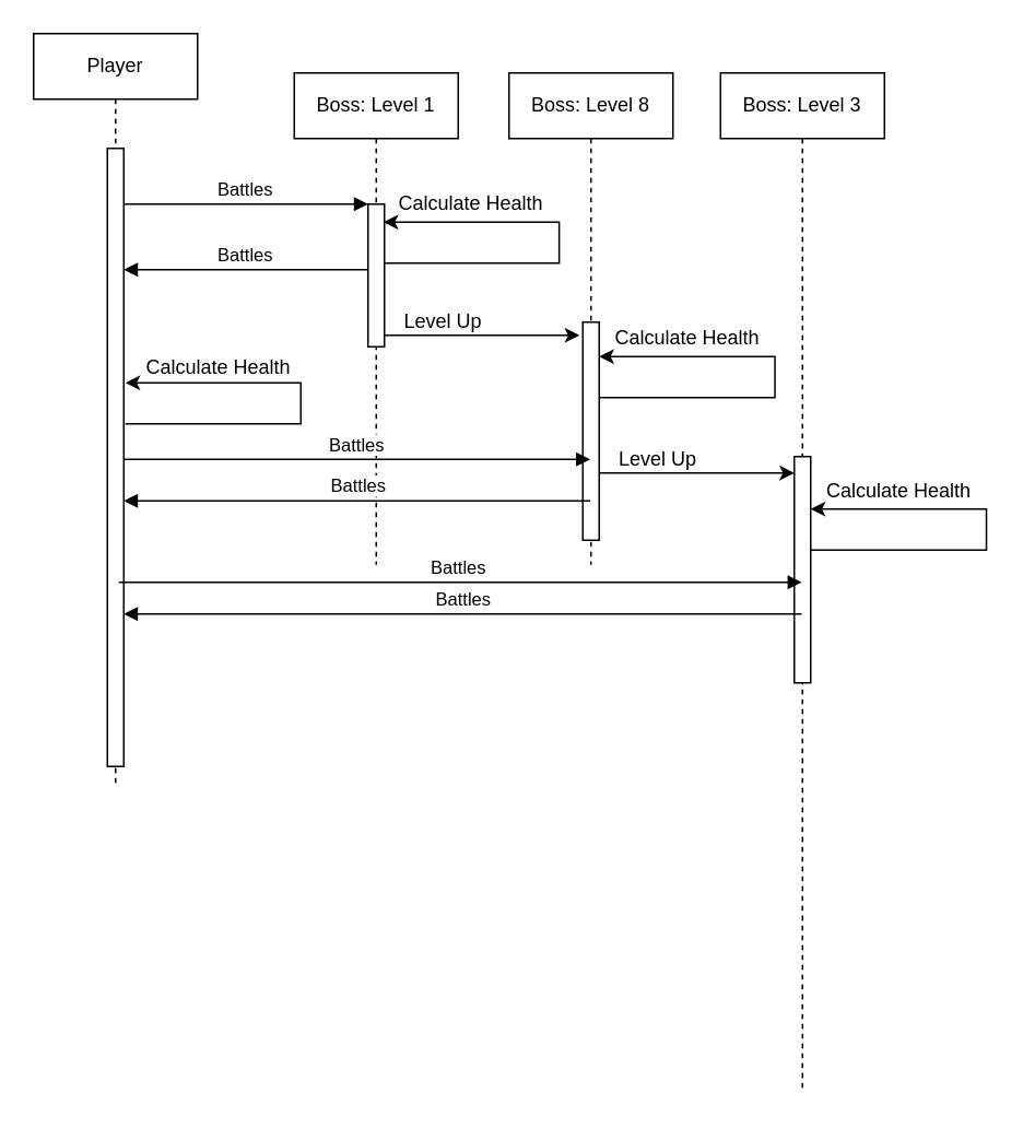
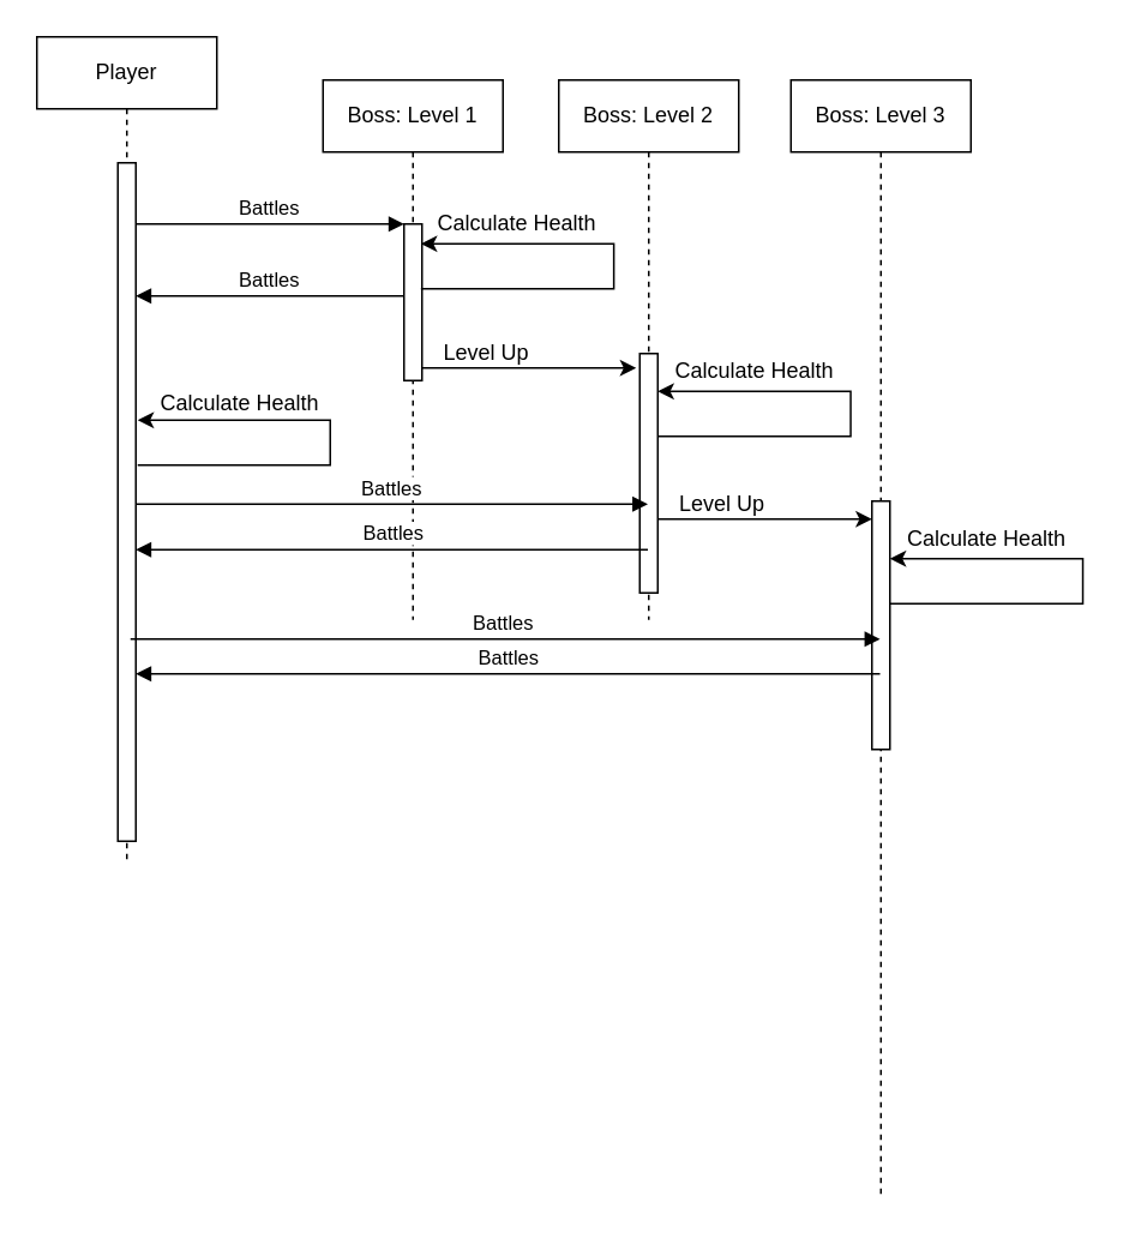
- <mxCell id="8" value="Boss: Level 8" style="shape=umlLifeline;perimeter=lifelinePerimeter;whiteSpace=wrap;html=1;container=0;dropTarget=0;collapsible=0;recursiveResize=0;outlineConnect=0;portConstraint=eastwest;newEdgeStyle={&quot;edgeStyle&quot;:&quot;elbowEdgeStyle&quot;,&quot;elbow&quot;:&quot;vertical&quot;,&quot;curved&quot;:0,&quot;rounded&quot;:0};" vertex="1" parent="1"><mxGeometry x="310" y="44" width="100" height="300" as="geometry" /></mxCell>
+ <mxCell id="8" value="Boss: Level 2" style="shape=umlLifeline;perimeter=lifelinePerimeter;whiteSpace=wrap;html=1;container=0;dropTarget=0;collapsible=0;recursiveResize=0;outlineConnect=0;portConstraint=eastwest;newEdgeStyle={&quot;edgeStyle&quot;:&quot;elbowEdgeStyle&quot;,&quot;elbow&quot;:&quot;vertical&quot;,&quot;curved&quot;:0,&quot;rounded&quot;:0};" vertex="1" parent="1"><mxGeometry x="310" y="44" width="100" height="300" as="geometry" /></mxCell>
